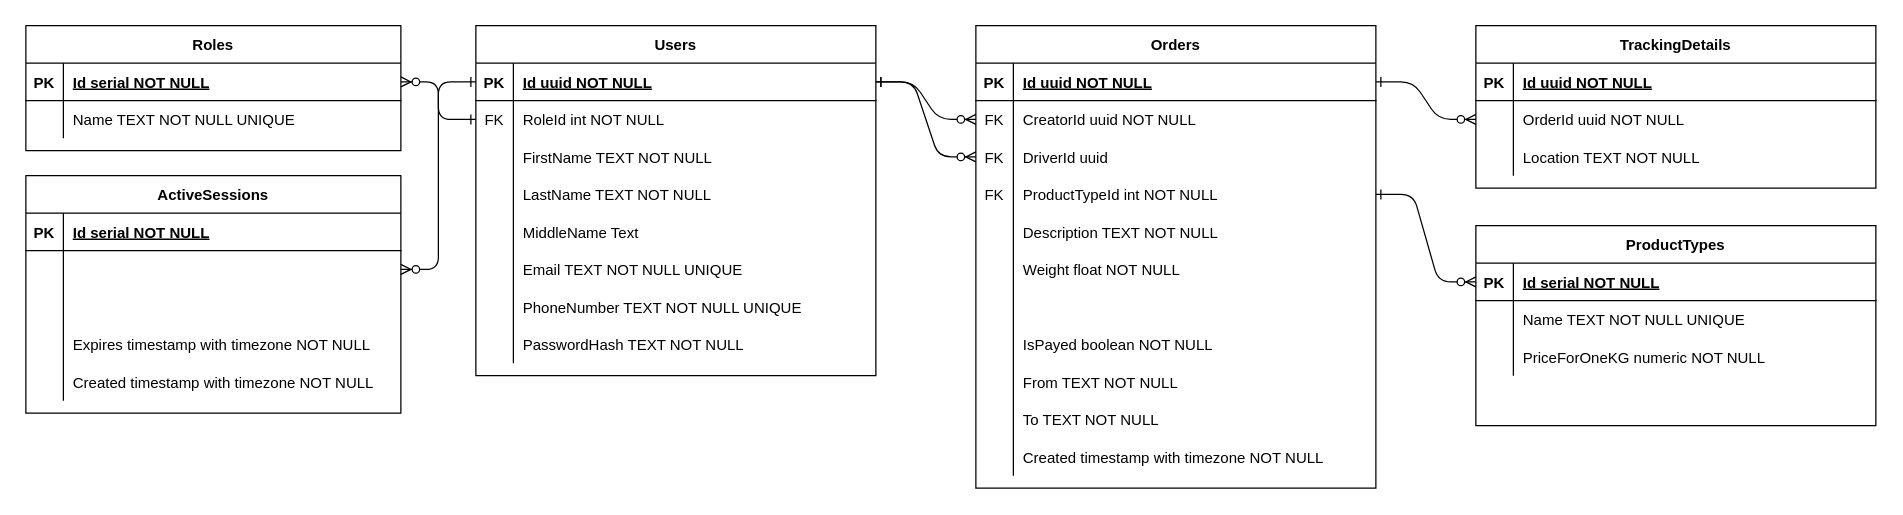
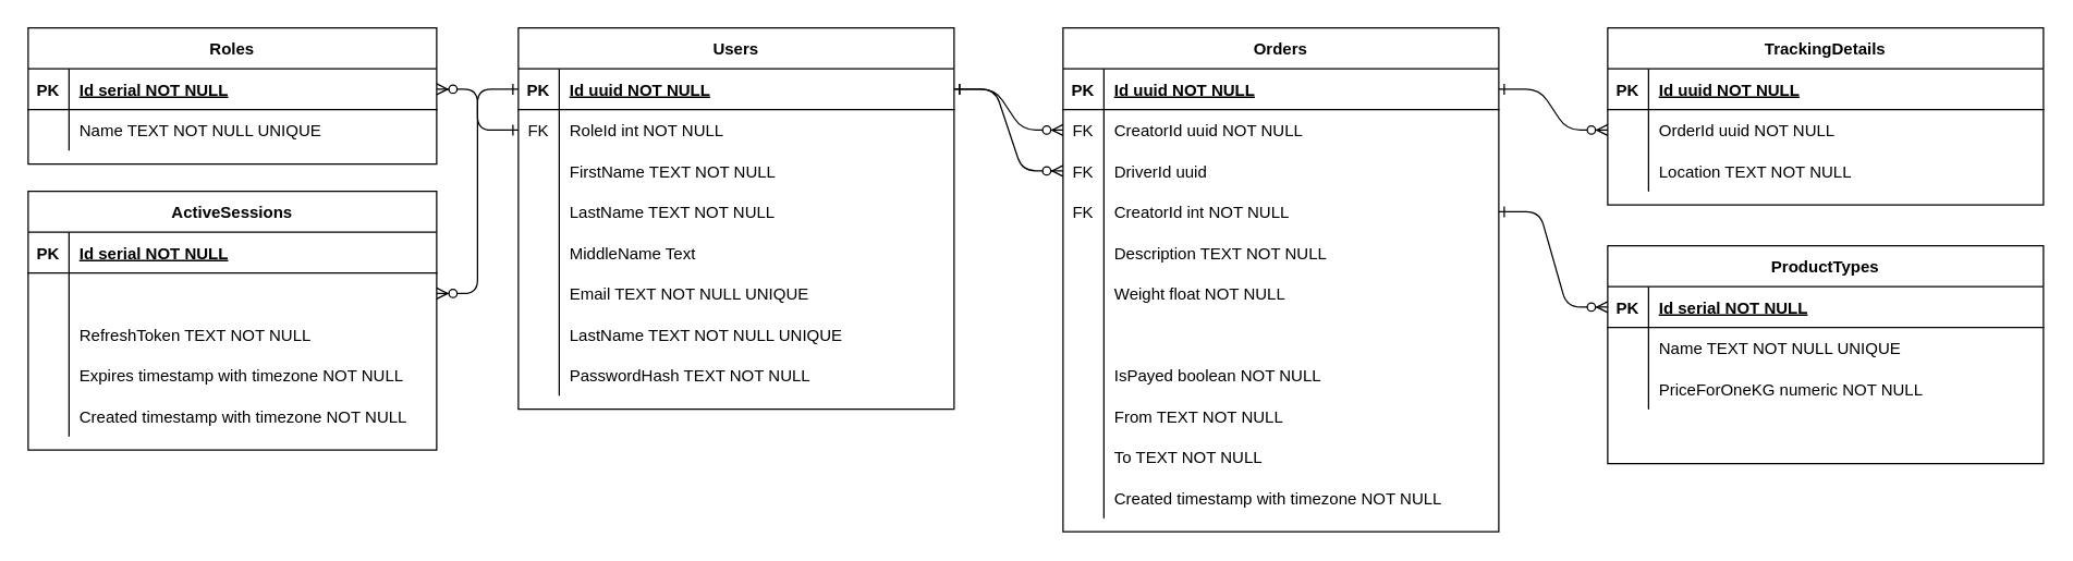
- <mxCell id="48" value="ProductTypeId int NOT NULL" style="shape=partialRectangle;overflow=hidden;connectable=0;fillColor=none;top=0;left=0;bottom=0;right=0;align=left;spacingLeft=6;" parent="46" vertex="1"><mxGeometry x="30" width="290" height="30" as="geometry"><mxRectangle width="290" height="30" as="alternateBounds" /></mxGeometry></mxCell>
+ <mxCell id="48" value="CreatorId int NOT NULL" style="shape=partialRectangle;overflow=hidden;connectable=0;fillColor=none;top=0;left=0;bottom=0;right=0;align=left;spacingLeft=6;" parent="46" vertex="1"><mxGeometry x="30" width="290" height="30" as="geometry"><mxRectangle width="290" height="30" as="alternateBounds" /></mxGeometry></mxCell>
+ <mxCell id="102" value="RefreshToken TEXT NOT NULL" style="shape=partialRectangle;overflow=hidden;connectable=0;fillColor=none;top=0;left=0;bottom=0;right=0;align=left;spacingLeft=6;" vertex="1" parent="100"><mxGeometry x="30" width="270" height="30" as="geometry"><mxRectangle width="270" height="30" as="alternateBounds" /></mxGeometry></mxCell>
- <mxCell id="25" value="PhoneNumber TEXT NOT NULL UNIQUE" style="shape=partialRectangle;overflow=hidden;connectable=0;fillColor=none;top=0;left=0;bottom=0;right=0;align=left;spacingLeft=6;" parent="23" vertex="1"><mxGeometry x="30" width="290" height="30" as="geometry"><mxRectangle width="290" height="30" as="alternateBounds" /></mxGeometry></mxCell>
+ <mxCell id="25" value="LastName TEXT NOT NULL UNIQUE" style="shape=partialRectangle;overflow=hidden;connectable=0;fillColor=none;top=0;left=0;bottom=0;right=0;align=left;spacingLeft=6;" parent="23" vertex="1"><mxGeometry x="30" width="290" height="30" as="geometry"><mxRectangle width="290" height="30" as="alternateBounds" /></mxGeometry></mxCell>
